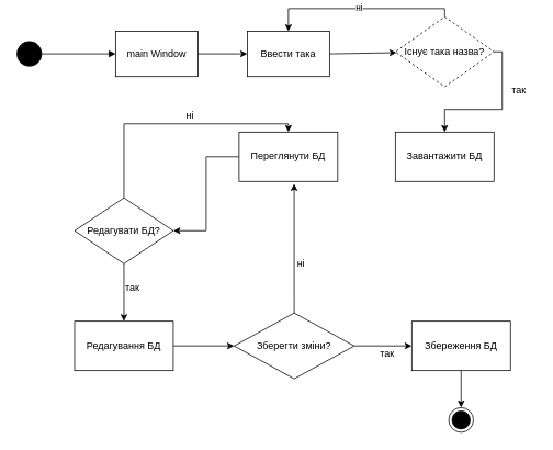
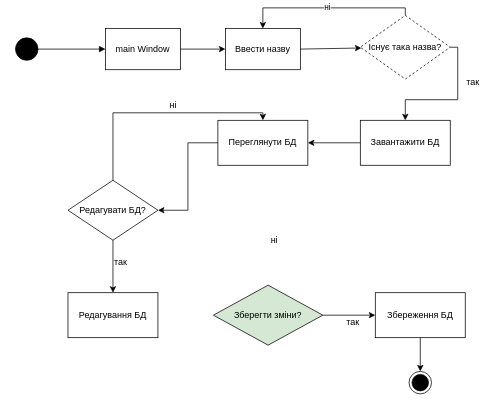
- <mxCell id="6" value="Ввести така" style="rounded=0;whiteSpace=wrap;html=1;" vertex="1" parent="1"><mxGeometry x="300" y="37.5" width="100" height="55" as="geometry" /></mxCell>
+ <mxCell id="6" value="Ввести назву" style="rounded=0;whiteSpace=wrap;html=1;" vertex="1" parent="1"><mxGeometry x="300" y="37.5" width="100" height="55" as="geometry" /></mxCell>
+ <mxCell id="13" value="" style="endArrow=classic;html=1;rounded=0;exitX=0;exitY=0.5;exitDx=0;exitDy=0;" edge="1" parent="1" source="11" target="14"><mxGeometry width="50" height="50" relative="1" as="geometry"><mxPoint x="300" y="240" as="sourcePoint" /><mxPoint x="410" y="190" as="targetPoint" /></mxGeometry></mxCell>
- <mxCell id="24" value="" style="endArrow=classic;html=1;rounded=0;exitX=0.5;exitY=0;exitDx=0;exitDy=0;entryX=0.558;entryY=1.05;entryDx=0;entryDy=0;entryPerimeter=0;" edge="1" parent="1" source="23" target="14"><mxGeometry width="50" height="50" relative="1" as="geometry"><mxPoint x="300" y="360" as="sourcePoint" /><mxPoint x="350" y="310" as="targetPoint" /></mxGeometry></mxCell>
- <mxCell id="22" value="" style="endArrow=classic;html=1;rounded=0;exitX=1;exitY=0.5;exitDx=0;exitDy=0;" edge="1" parent="1" source="19" target="23"><mxGeometry width="50" height="50" relative="1" as="geometry"><mxPoint x="300" y="360" as="sourcePoint" /><mxPoint x="280" y="420" as="targetPoint" /></mxGeometry></mxCell>
- <mxCell id="23" value="Зберегти зміни?" style="rhombus;whiteSpace=wrap;html=1;" vertex="1" parent="1"><mxGeometry x="284" y="380" width="146" height="80" as="geometry" /></mxCell>
+ <mxCell id="23" value="Зберегти зміни?" style="rhombus;whiteSpace=wrap;html=1;fillColor=#d5e8d4;" vertex="1" parent="1"><mxGeometry x="284" y="380" width="146" height="80" as="geometry" /></mxCell>
